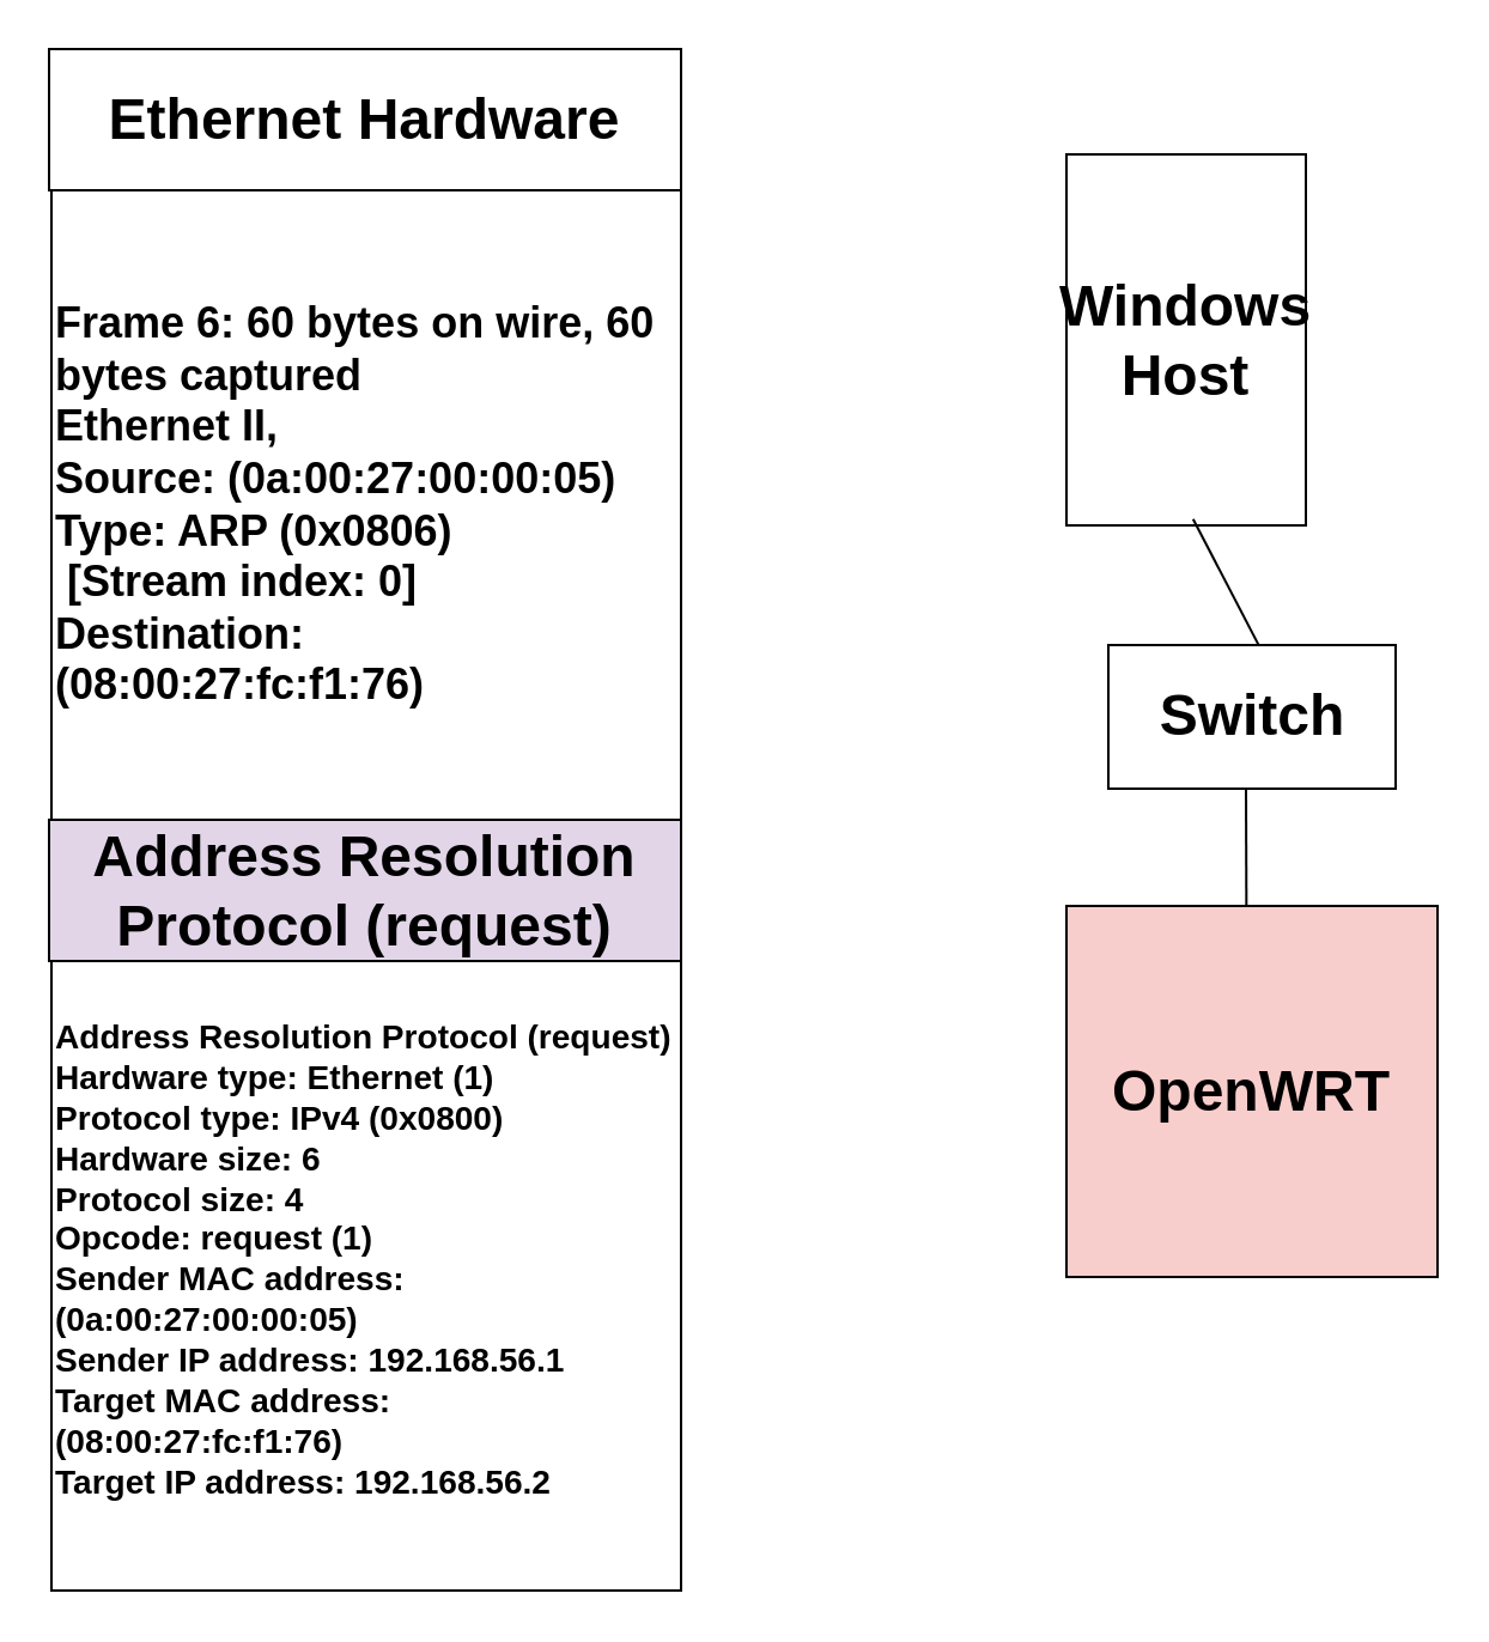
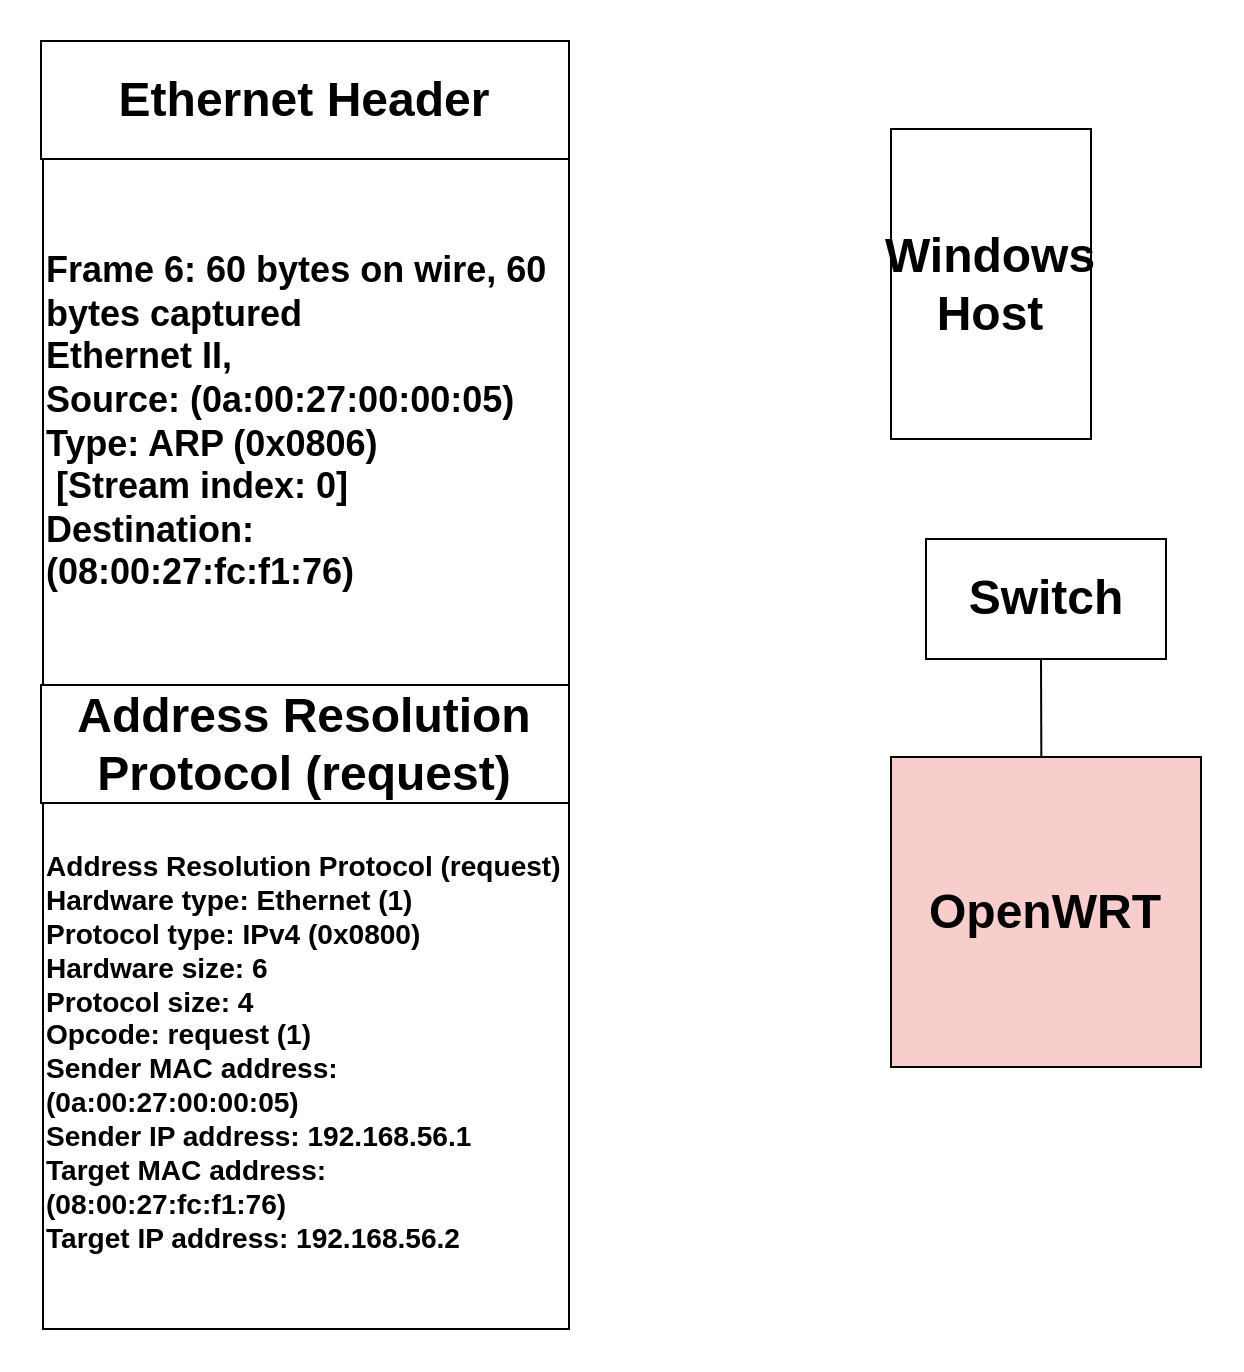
- <mxCell id="3" value="&lt;h1&gt;Ethernet Hardware&lt;/h1&gt;" style="rounded=0;whiteSpace=wrap;html=1;" vertex="1" parent="1"><mxGeometry x="20" y="20" width="264" height="59" as="geometry" /></mxCell>
+ <mxCell id="3" value="&lt;h1&gt;Ethernet Header&lt;/h1&gt;" style="rounded=0;whiteSpace=wrap;html=1;" vertex="1" parent="1"><mxGeometry x="20" y="20" width="264" height="59" as="geometry" /></mxCell>
- <mxCell id="9" value="" style="endArrow=none;html=1;rounded=0;entryX=0.529;entryY=0.983;entryDx=0;entryDy=0;entryPerimeter=0;exitX=0.524;exitY=0.003;exitDx=0;exitDy=0;exitPerimeter=0;" edge="1" parent="1" source="7" target="6"><mxGeometry width="50" height="50" relative="1" as="geometry"><mxPoint x="528" y="267" as="sourcePoint" /><mxPoint x="528" y="221" as="targetPoint" /></mxGeometry></mxCell>
- <mxCell id="5" value="&lt;h1&gt;Address Resolution Protocol (request)&lt;/h1&gt;" style="rounded=0;whiteSpace=wrap;html=1;fillColor=#e1d5e7;" vertex="1" parent="1"><mxGeometry x="20" y="342" width="264" height="59" as="geometry" /></mxCell>
+ <mxCell id="5" value="&lt;h1&gt;Address Resolution Protocol (request)&lt;/h1&gt;" style="rounded=0;whiteSpace=wrap;html=1;" vertex="1" parent="1"><mxGeometry x="20" y="342" width="264" height="59" as="geometry" /></mxCell>
